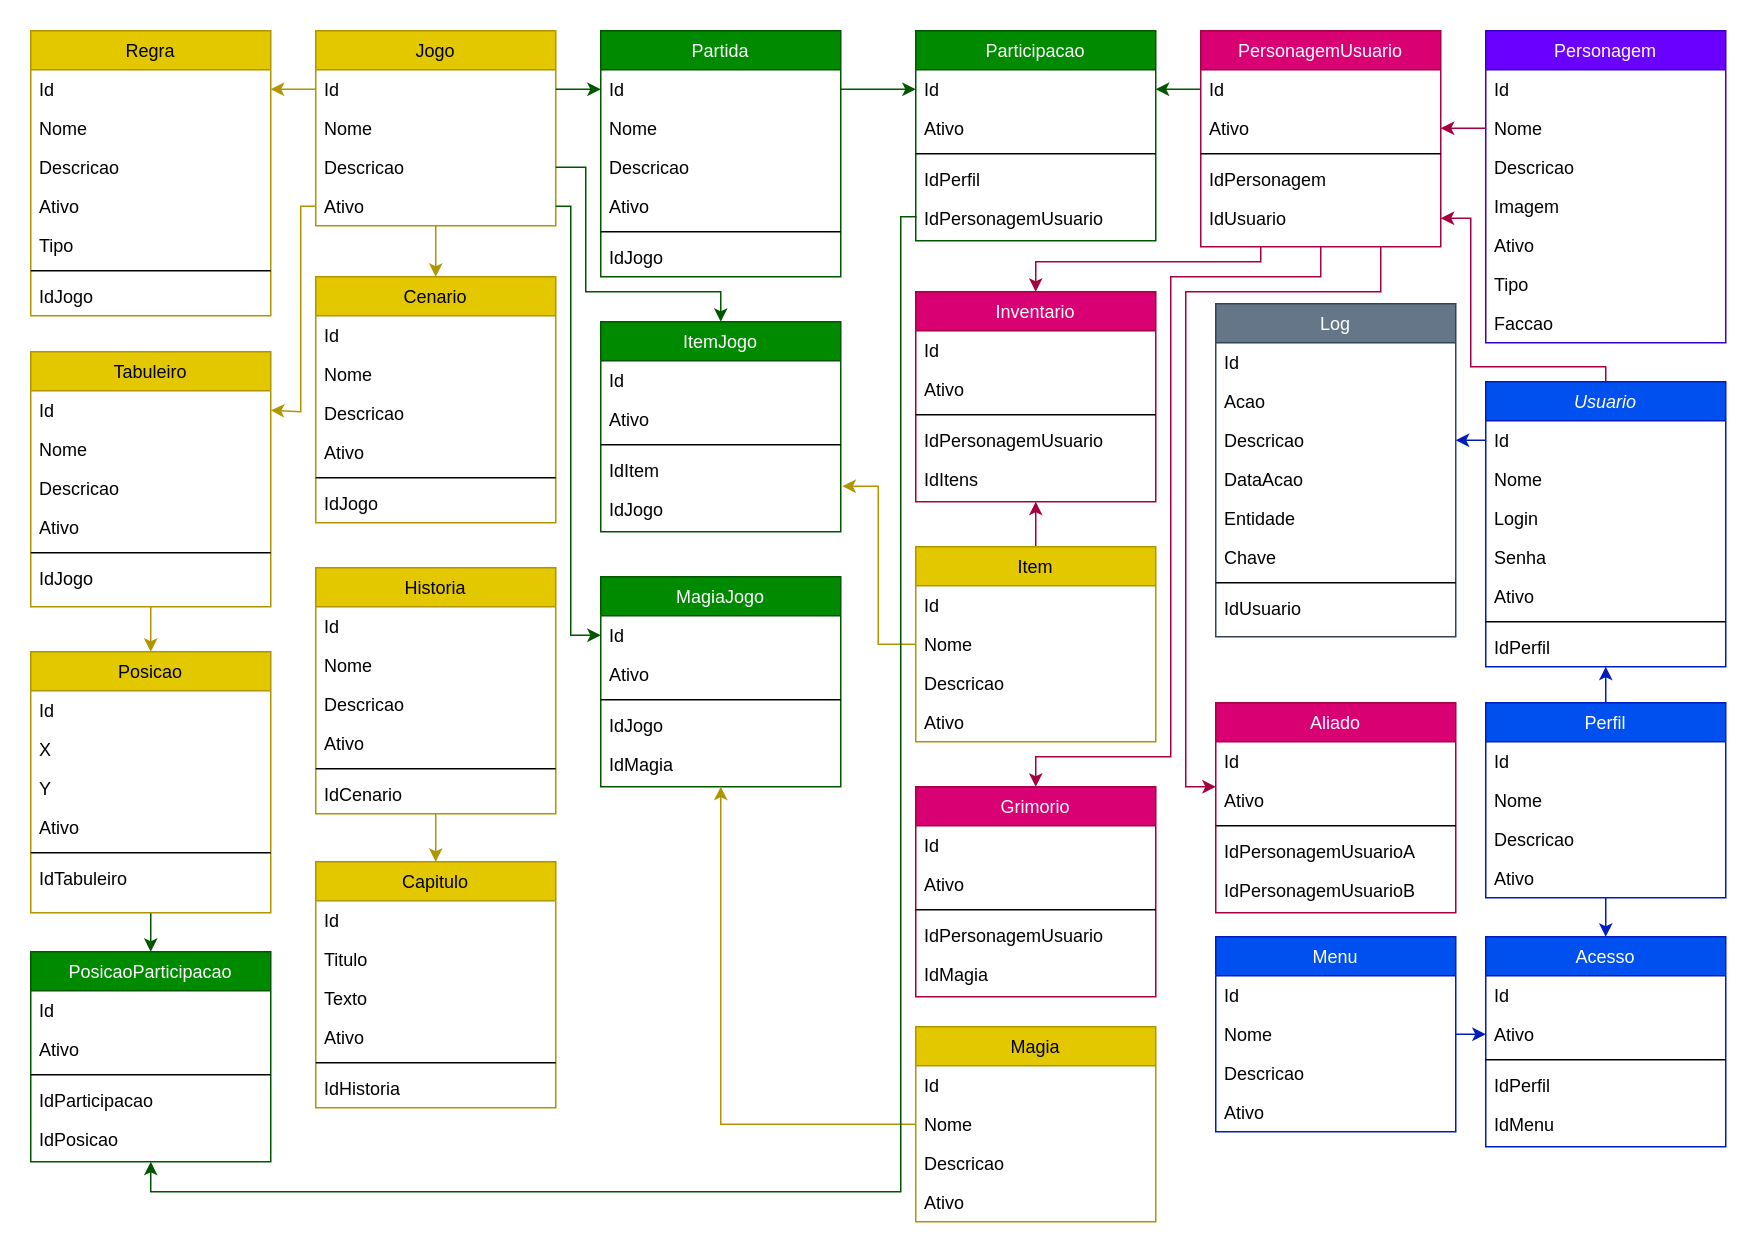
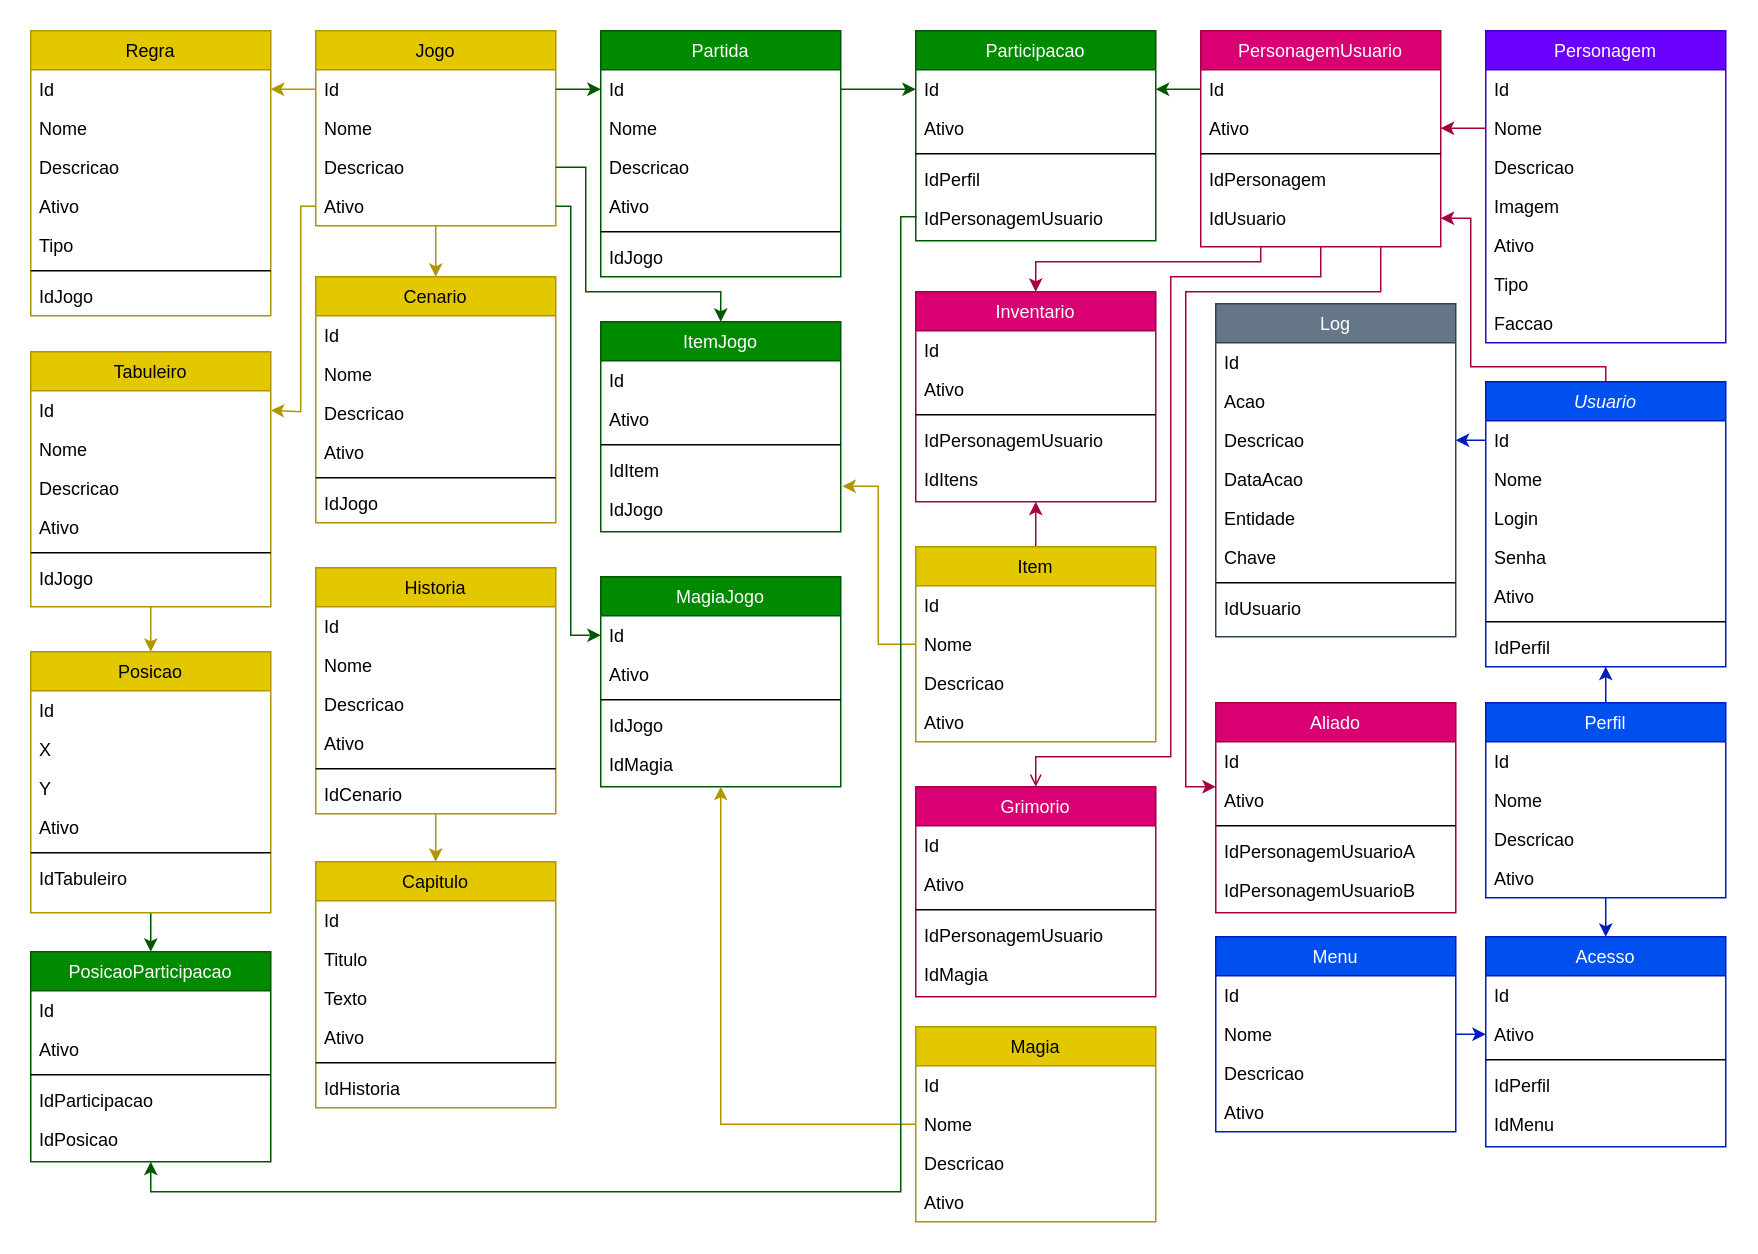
- <mxCell id="171" style="edgeStyle=orthogonalEdgeStyle;rounded=0;orthogonalLoop=1;jettySize=auto;html=1;exitX=0.5;exitY=1;exitDx=0;exitDy=0;fillColor=#d80073;strokeColor=#A50040;" parent="1" source="172" target="88" edge="1"><mxGeometry relative="1" as="geometry"><Array as="points"><mxPoint x="880" y="184" /><mxPoint x="780" y="184" /><mxPoint x="780" y="504" /><mxPoint x="690" y="504" /></Array></mxGeometry></mxCell>
+ <mxCell id="171" style="edgeStyle=orthogonalEdgeStyle;rounded=0;orthogonalLoop=1;jettySize=auto;html=1;exitX=0.5;exitY=1;exitDx=0;exitDy=0;fillColor=#d80073;strokeColor=#A50040;endArrow=open;" parent="1" source="172" target="88" edge="1"><mxGeometry relative="1" as="geometry"><Array as="points"><mxPoint x="880" y="184" /><mxPoint x="780" y="184" /><mxPoint x="780" y="504" /><mxPoint x="690" y="504" /></Array></mxGeometry></mxCell>
